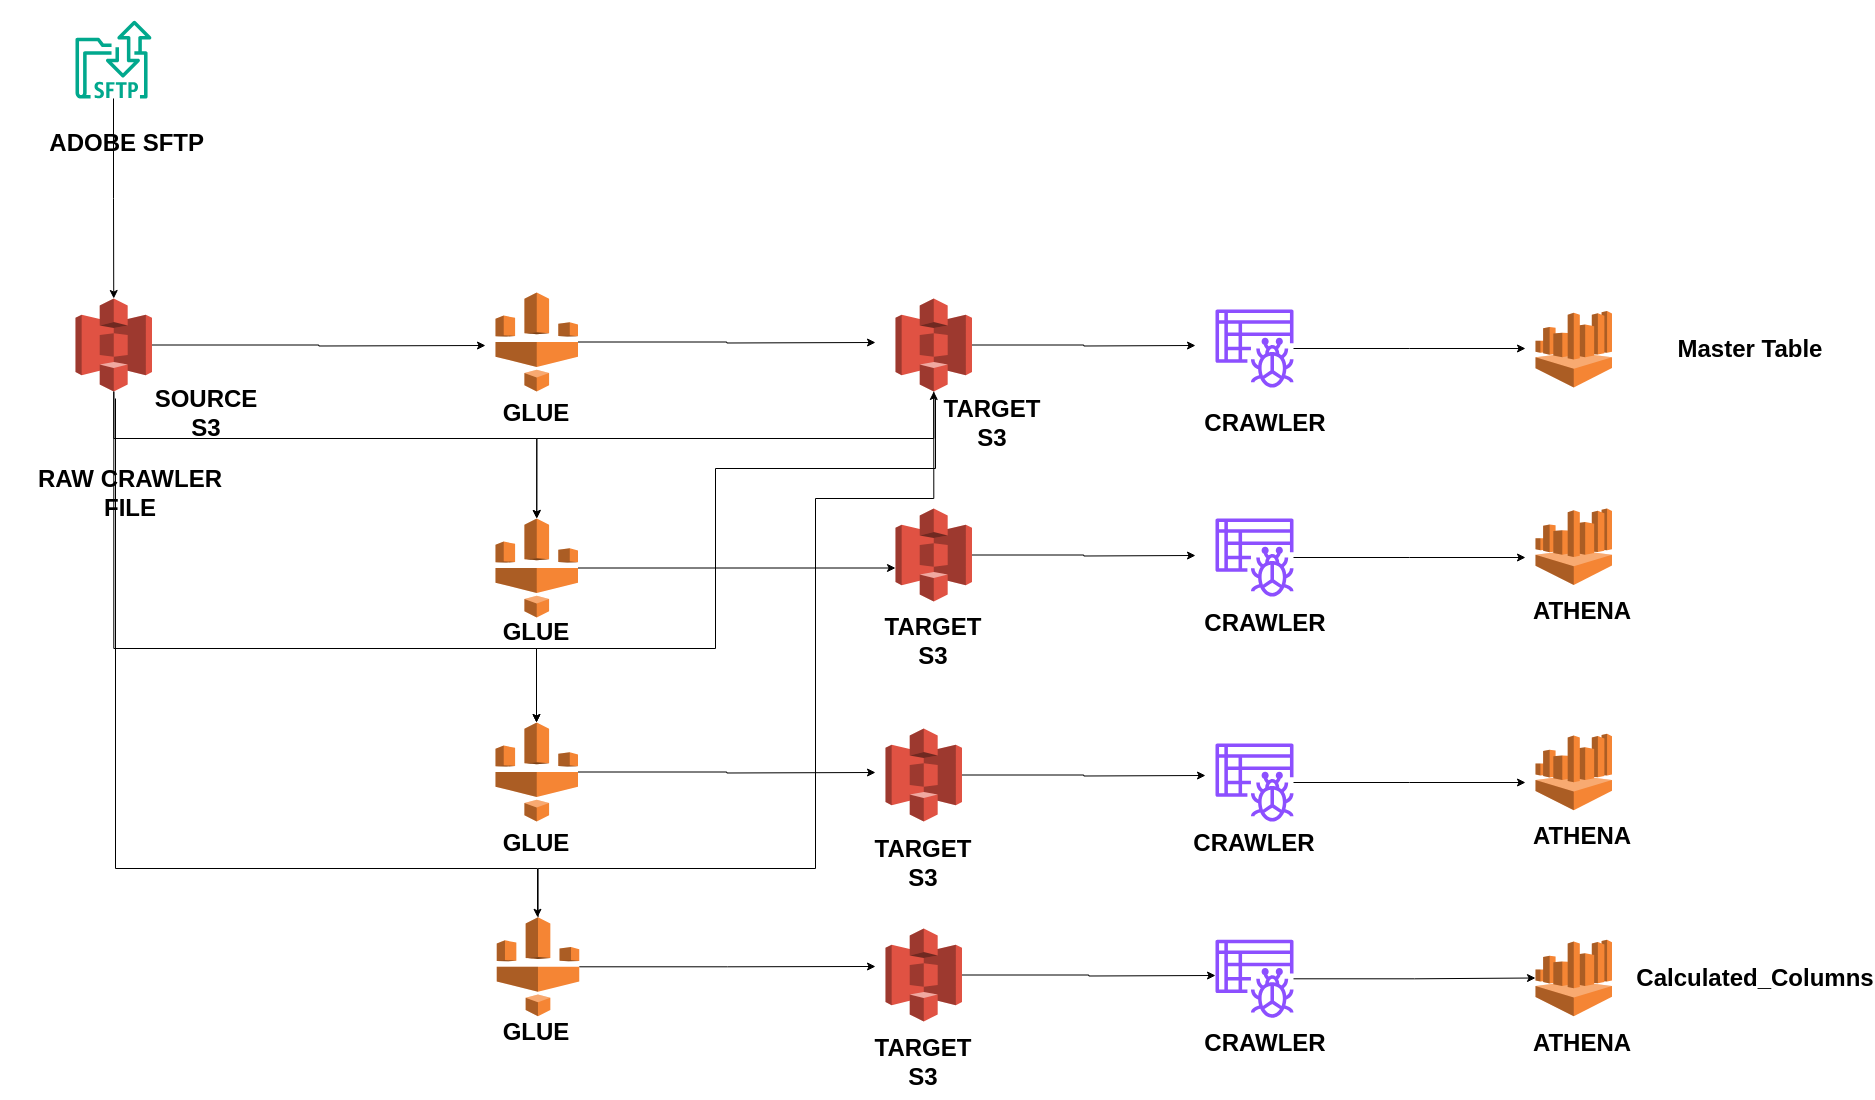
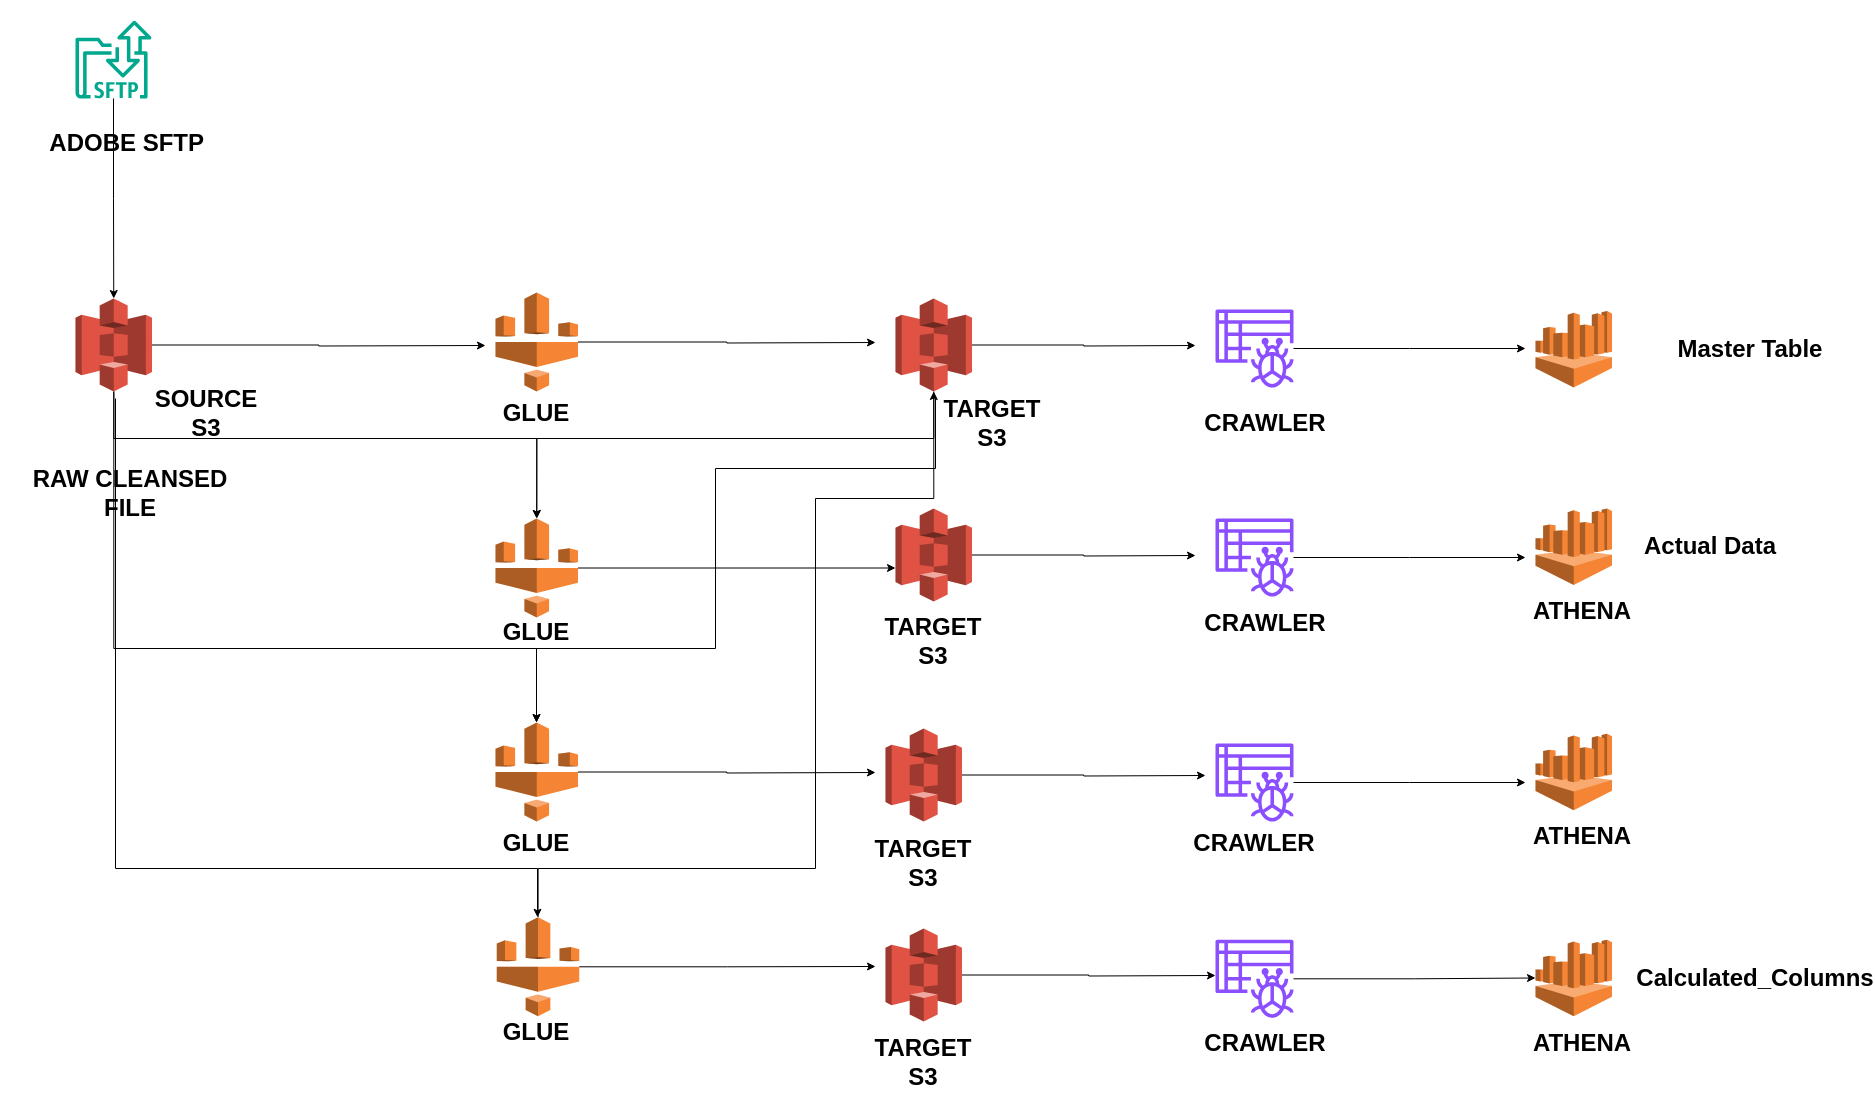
- <mxCell id="51" value="&lt;font style=&quot;font-size: 24px;&quot;&gt;&lt;b&gt;RAW CRAWLER FILE&lt;/b&gt;&lt;/font&gt;" style="text;strokeColor=none;align=center;fillColor=none;html=1;verticalAlign=middle;whiteSpace=wrap;rounded=0;" vertex="1" parent="1"><mxGeometry x="20" y="478" width="220" height="30" as="geometry" /></mxCell>
+ <mxCell id="51" value="&lt;font style=&quot;font-size: 24px;&quot;&gt;&lt;b&gt;RAW CLEANSED FILE&lt;/b&gt;&lt;/font&gt;" style="text;strokeColor=none;align=center;fillColor=none;html=1;verticalAlign=middle;whiteSpace=wrap;rounded=0;" vertex="1" parent="1"><mxGeometry x="20" y="478" width="220" height="30" as="geometry" /></mxCell>
+ <mxCell id="44" value="&lt;span style=&quot;font-size: 24px;&quot;&gt;Actual Data&lt;/span&gt;" style="text;strokeColor=none;align=center;fillColor=none;html=1;verticalAlign=middle;whiteSpace=wrap;rounded=0;fontStyle=1" parent="1" vertex="1"><mxGeometry x="1635" y="531.25" width="150" height="30" as="geometry" /></mxCell>
